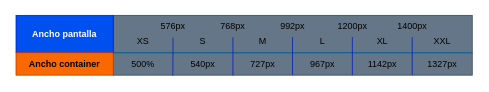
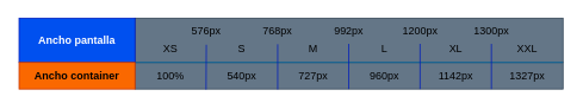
- <mxCell id="10" value="1400px" style="text;html=1;align=center;verticalAlign=middle;whiteSpace=wrap;rounded=0;" parent="1" vertex="1"><mxGeometry x="520" y="20" width="60" height="30" as="geometry" /></mxCell>
+ <mxCell id="10" value="1300px" style="text;html=1;align=center;verticalAlign=middle;whiteSpace=wrap;rounded=0;" parent="1" vertex="1"><mxGeometry x="520" y="20" width="60" height="30" as="geometry" /></mxCell>
- <mxCell id="17" value="500%" style="text;html=1;align=center;verticalAlign=middle;whiteSpace=wrap;rounded=0;" parent="1" vertex="1"><mxGeometry x="160" y="70" width="60" height="30" as="geometry" /></mxCell>
+ <mxCell id="17" value="100%" style="text;html=1;align=center;verticalAlign=middle;whiteSpace=wrap;rounded=0;" parent="1" vertex="1"><mxGeometry x="160" y="70" width="60" height="30" as="geometry" /></mxCell>
- <mxCell id="20" value="967px" style="text;html=1;align=center;verticalAlign=middle;whiteSpace=wrap;rounded=0;" parent="1" vertex="1"><mxGeometry x="400" y="70" width="60" height="30" as="geometry" /></mxCell>
+ <mxCell id="20" value="960px" style="text;html=1;align=center;verticalAlign=middle;whiteSpace=wrap;rounded=0;" parent="1" vertex="1"><mxGeometry x="400" y="70" width="60" height="30" as="geometry" /></mxCell>
